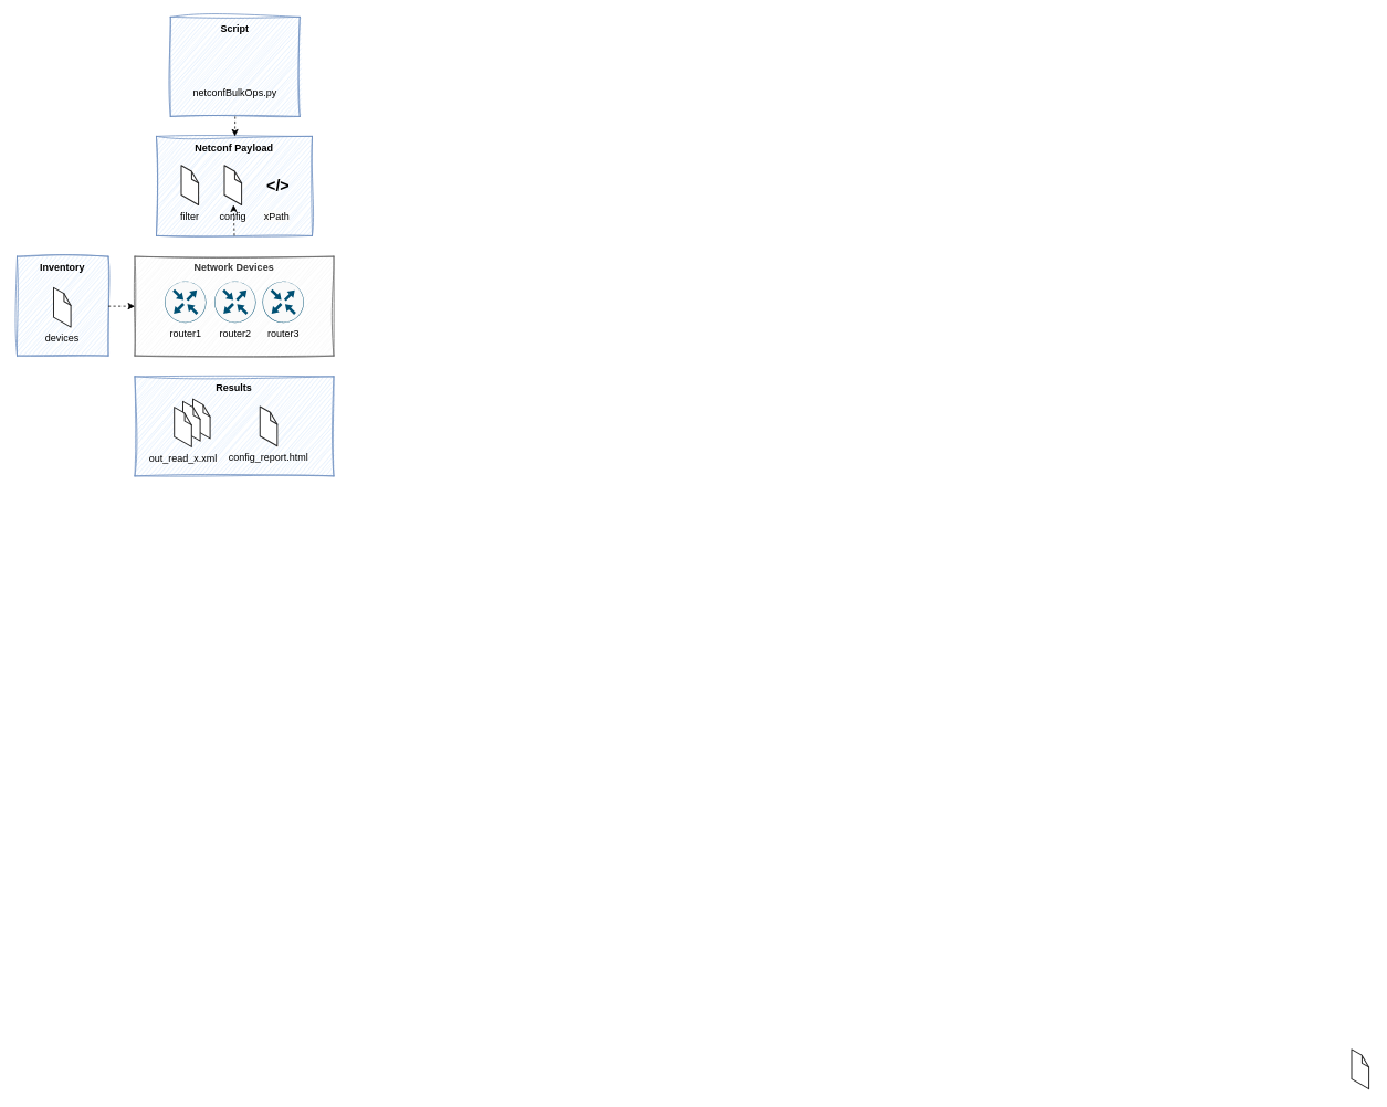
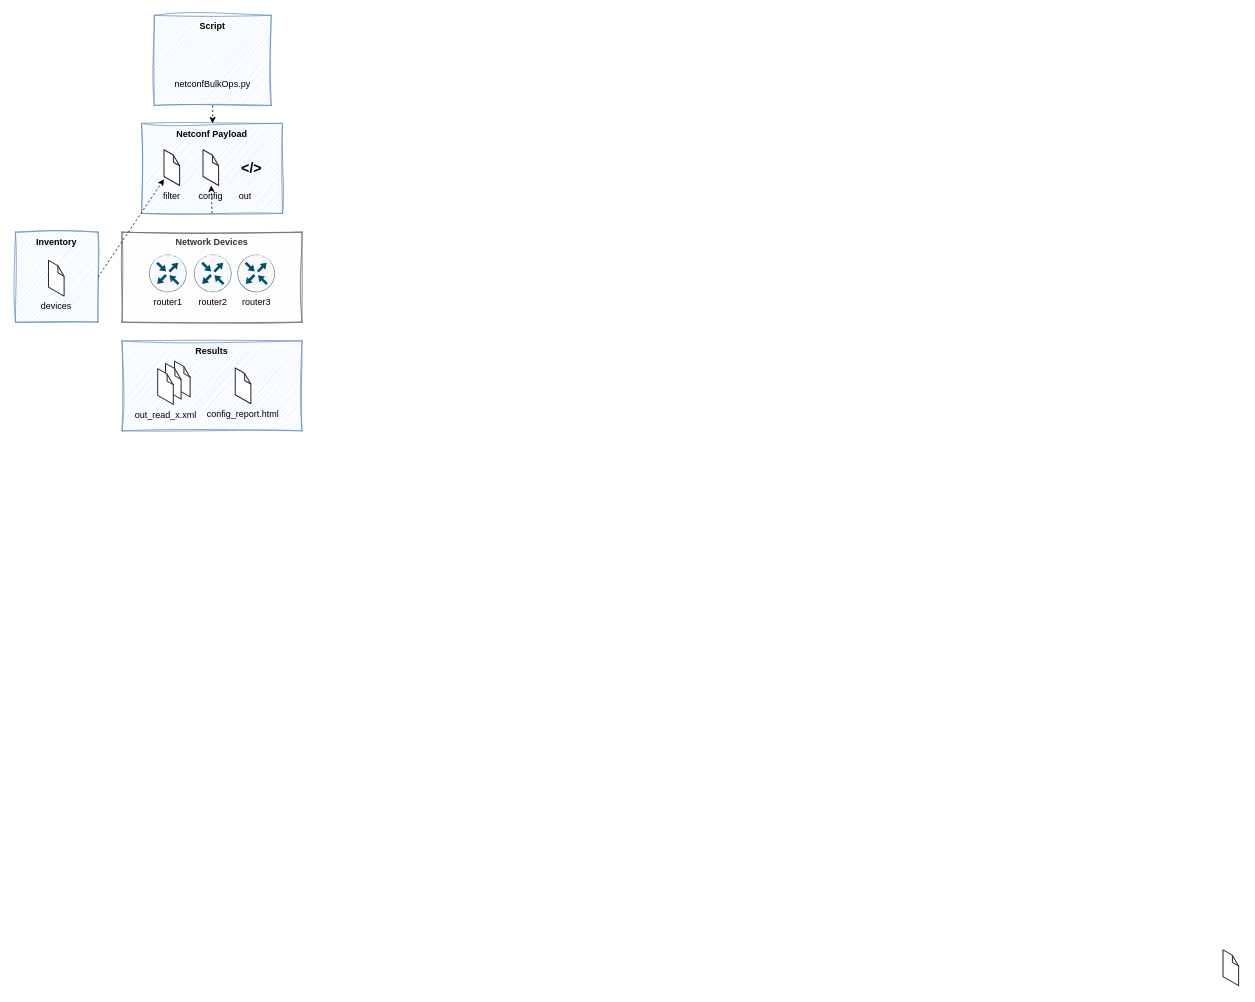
- <mxCell id="23" value="&lt;span style=&quot;color: rgb(0, 0, 0); font-family: Helvetica; font-size: 12px; font-style: normal; font-variant-ligatures: normal; font-variant-caps: normal; font-weight: 400; letter-spacing: normal; orphans: 2; text-align: center; text-indent: 0px; text-transform: none; widows: 2; word-spacing: 0px; -webkit-text-stroke-width: 0px; background-color: rgb(251, 251, 251); text-decoration-thickness: initial; text-decoration-style: initial; text-decoration-color: initial; float: none; display: inline !important;&quot;&gt;xPath&lt;/span&gt;" style="text;whiteSpace=wrap;html=1;" vertex="1" parent="1"><mxGeometry x="316" y="246.84" width="70" height="40" as="geometry" /></mxCell>
+ <mxCell id="23" value="&lt;span style=&quot;color: rgb(0, 0, 0); font-family: Helvetica; font-size: 12px; font-style: normal; font-variant-ligatures: normal; font-variant-caps: normal; font-weight: 400; letter-spacing: normal; orphans: 2; text-align: center; text-indent: 0px; text-transform: none; widows: 2; word-spacing: 0px; -webkit-text-stroke-width: 0px; background-color: rgb(251, 251, 251); text-decoration-thickness: initial; text-decoration-style: initial; text-decoration-color: initial; float: none; display: inline !important;&quot;&gt;out&lt;/span&gt;" style="text;whiteSpace=wrap;html=1;" vertex="1" parent="1"><mxGeometry x="316" y="246.84" width="70" height="40" as="geometry" /></mxCell>
- <mxCell id="16" value="" style="endArrow=classic;html=1;rounded=0;dashed=1;exitX=1;exitY=0.5;exitDx=0;exitDy=0;entryX=0;entryY=0.5;entryDx=0;entryDy=0;" parent="1" source="7" target="8" edge="1"><mxGeometry width="50" height="50" relative="1" as="geometry"><mxPoint x="270" y="159" as="sourcePoint" /><mxPoint x="320" y="109" as="targetPoint" /></mxGeometry></mxCell>
+ <mxCell id="16" value="" style="endArrow=classic;html=1;rounded=0;dashed=1;exitX=1;exitY=0.5;exitDx=0;exitDy=0;" parent="1" source="7" target="14" edge="1"><mxGeometry width="50" height="50" relative="1" as="geometry"><mxPoint x="270" y="159" as="sourcePoint" /><mxPoint x="320" y="109" as="targetPoint" /></mxGeometry></mxCell>
